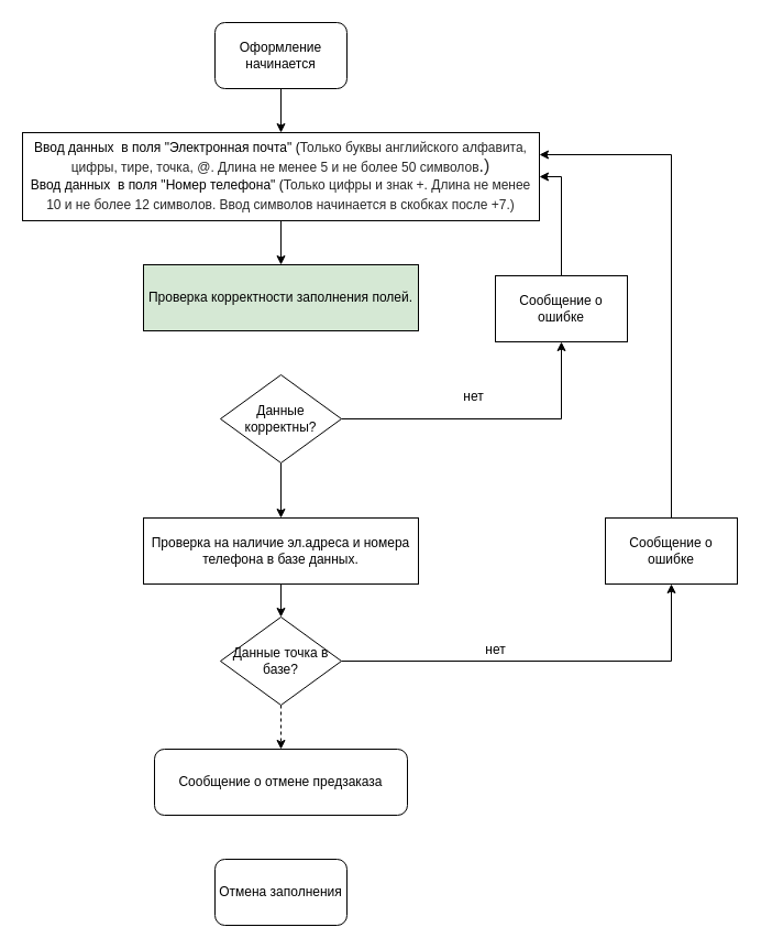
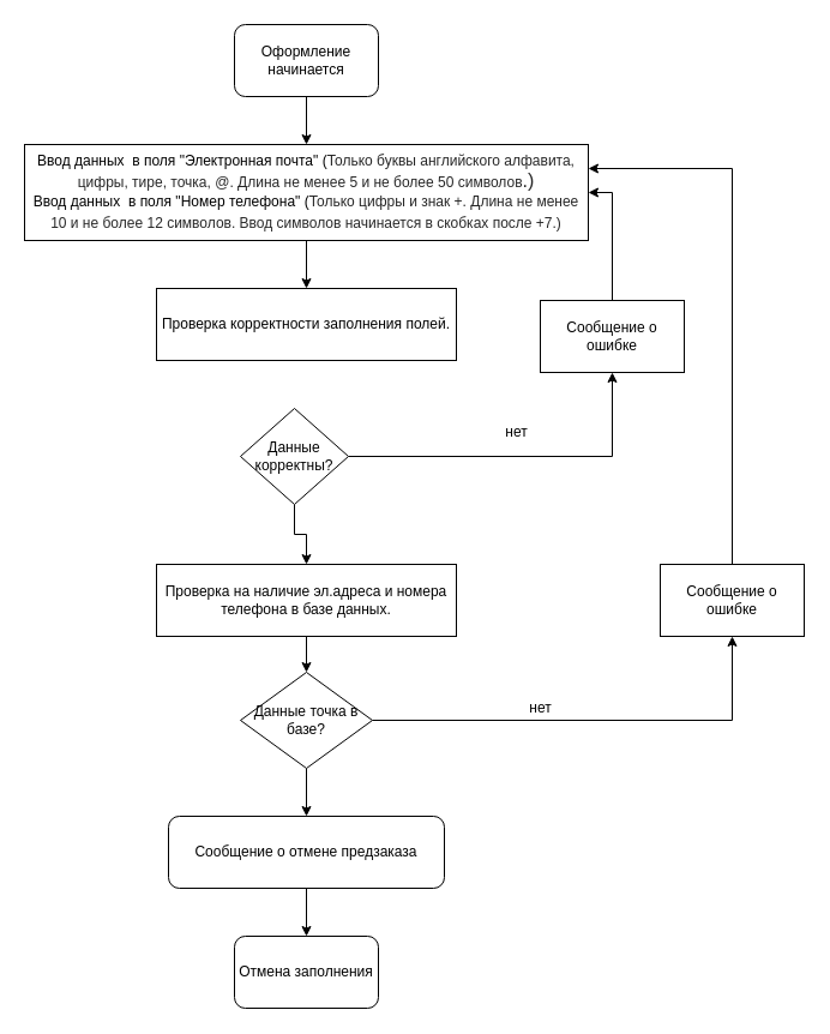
- <mxCell id="6" value="Проверка корректности заполнения полей." style="rounded=0;whiteSpace=wrap;html=1;fontSize=12;fillColor=#d5e8d4;" vertex="1" parent="1"><mxGeometry x="130" y="240" width="250" height="60" as="geometry" /></mxCell>
+ <mxCell id="6" value="Проверка корректности заполнения полей." style="rounded=0;whiteSpace=wrap;html=1;fontSize=12;" vertex="1" parent="1"><mxGeometry x="130" y="240" width="250" height="60" as="geometry" /></mxCell>
- <mxCell id="10" value="Данные корректны?" style="rhombus;whiteSpace=wrap;html=1;fontSize=12;" vertex="1" parent="1"><mxGeometry x="200" y="340" width="110" height="80" as="geometry" /></mxCell>
+ <mxCell id="10" value="Данные корректны?" style="rhombus;whiteSpace=wrap;html=1;fontSize=12;" vertex="1" parent="1"><mxGeometry x="200" y="340" width="90" height="80" as="geometry" /></mxCell>
- <mxCell id="15" value="" style="edgeStyle=orthogonalEdgeStyle;rounded=0;orthogonalLoop=1;jettySize=auto;html=1;fontSize=12;dashed=1;" edge="1" parent="1" source="16" target="22"><mxGeometry relative="1" as="geometry" /></mxCell>
+ <mxCell id="15" value="" style="edgeStyle=orthogonalEdgeStyle;rounded=0;orthogonalLoop=1;jettySize=auto;html=1;fontSize=12;" edge="1" parent="1" source="16" target="22"><mxGeometry relative="1" as="geometry" /></mxCell>
+ <mxCell id="21" value="" style="edgeStyle=orthogonalEdgeStyle;rounded=0;orthogonalLoop=1;jettySize=auto;html=1;fontSize=12;" edge="1" parent="1" source="22" target="23"><mxGeometry relative="1" as="geometry" /></mxCell>
